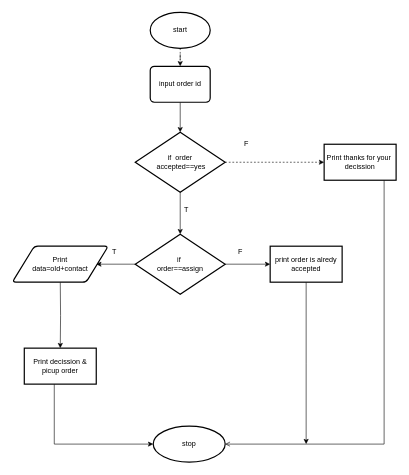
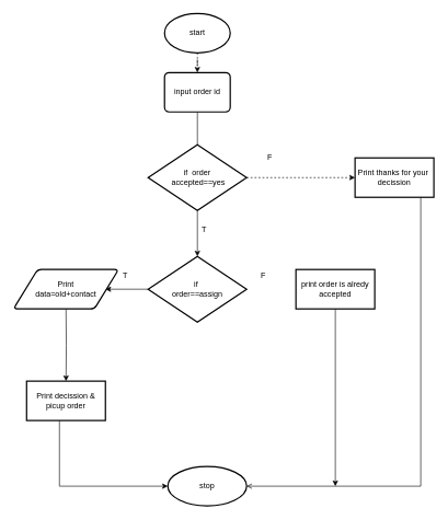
- <mxCell id="7" value="" style="edgeStyle=orthogonalEdgeStyle;rounded=0;orthogonalLoop=1;jettySize=auto;html=1;" edge="1" parent="1" source="8" target="6"><mxGeometry relative="1" as="geometry" /></mxCell>
+ <mxCell id="7" value="" style="edgeStyle=orthogonalEdgeStyle;rounded=0;orthogonalLoop=1;jettySize=auto;html=1;endArrow=none;" edge="1" parent="1" source="8" target="6"><mxGeometry relative="1" as="geometry" /></mxCell>
- <mxCell id="16" value="" style="edgeStyle=orthogonalEdgeStyle;rounded=0;orthogonalLoop=1;jettySize=auto;html=1;" edge="1" parent="1" source="17" target="11"><mxGeometry relative="1" as="geometry" /></mxCell>
